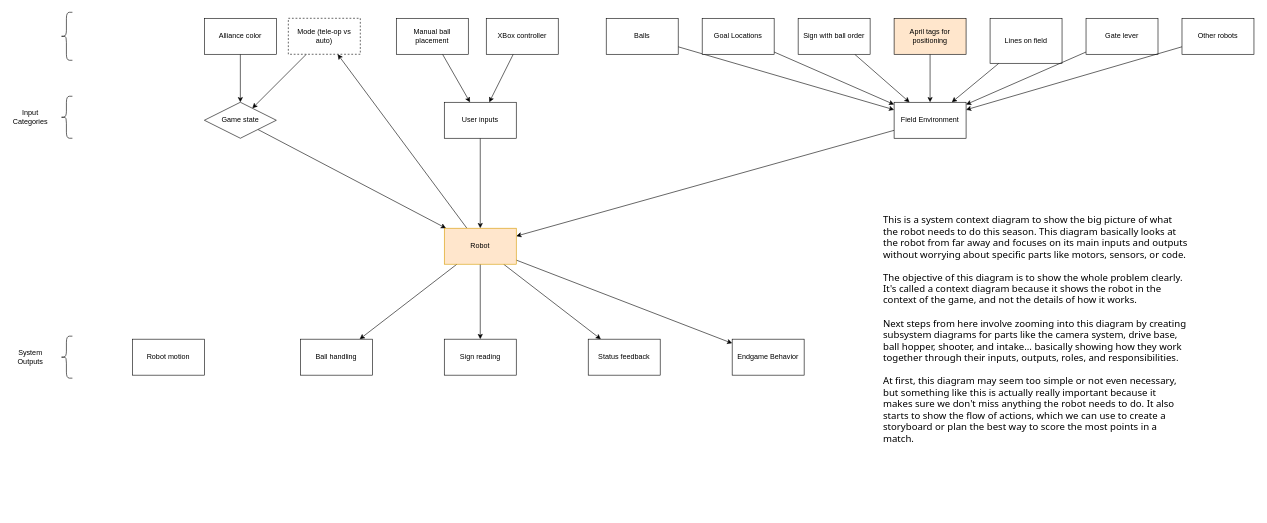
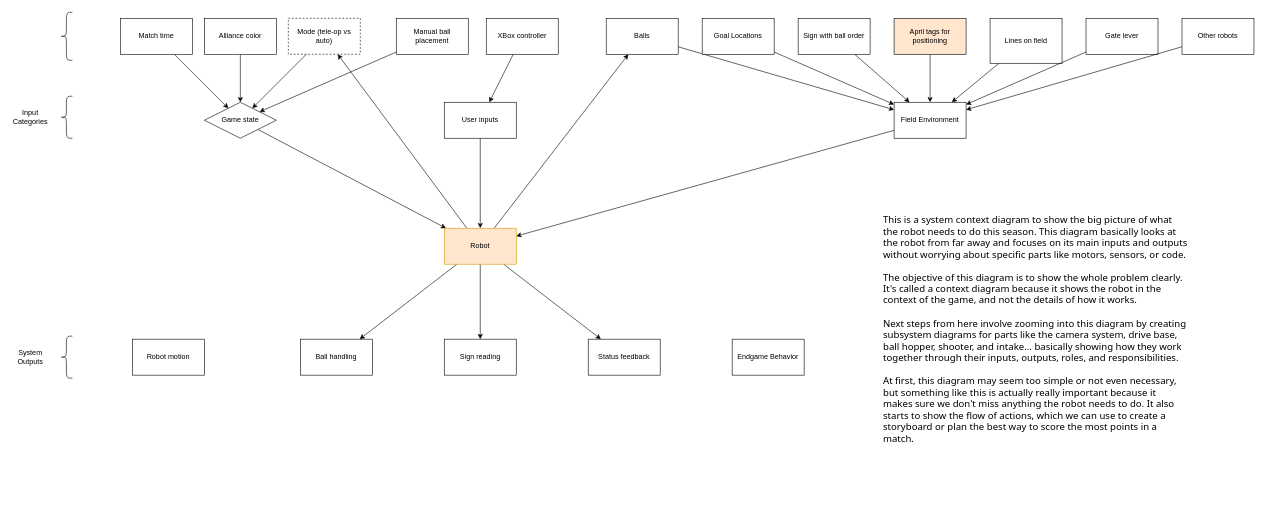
+ <mxCell id="25" value="Match time" style="rounded=0;whiteSpace=wrap;html=1;" parent="1" vertex="1"><mxGeometry x="200" y="30" width="120" height="60" as="geometry" /></mxCell>
- <mxCell id="43" style="edgeStyle=none;rounded=0;orthogonalLoop=1;jettySize=auto;html=1;startArrow=none;startFill=0;endArrow=classic;endFill=1;" parent="1" source="44" target="19" edge="1"><mxGeometry relative="1" as="geometry" /></mxCell>
+ <mxCell id="43" style="edgeStyle=none;rounded=0;orthogonalLoop=1;jettySize=auto;html=1;startArrow=none;startFill=0;endArrow=classic;endFill=1;" parent="1" source="44" target="23" edge="1"><mxGeometry relative="1" as="geometry" /></mxCell>
+ <mxCell id="24" style="rounded=0;orthogonalLoop=1;jettySize=auto;html=1;startArrow=none;startFill=0;endArrow=classic;endFill=1;" parent="1" source="25" target="23" edge="1"><mxGeometry relative="1" as="geometry" /></mxCell>
- <mxCell id="34" style="edgeStyle=none;rounded=0;orthogonalLoop=1;jettySize=auto;html=1;startArrow=none;startFill=0;endArrow=classic;endFill=1;" parent="1" source="35" target="47" edge="1"><mxGeometry relative="1" as="geometry" /></mxCell>
+ <mxCell id="34" style="edgeStyle=none;rounded=0;orthogonalLoop=1;jettySize=auto;html=1;startArrow=none;startFill=0;endArrow=classic;endFill=1;" parent="1" source="35" target="5" edge="1"><mxGeometry relative="1" as="geometry" /></mxCell>
